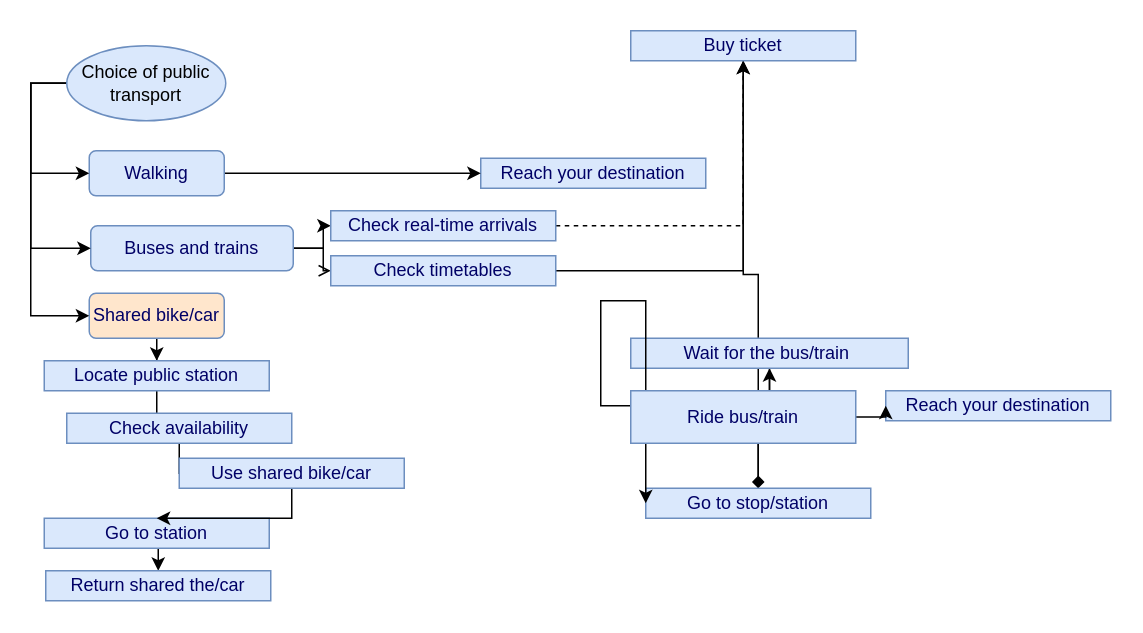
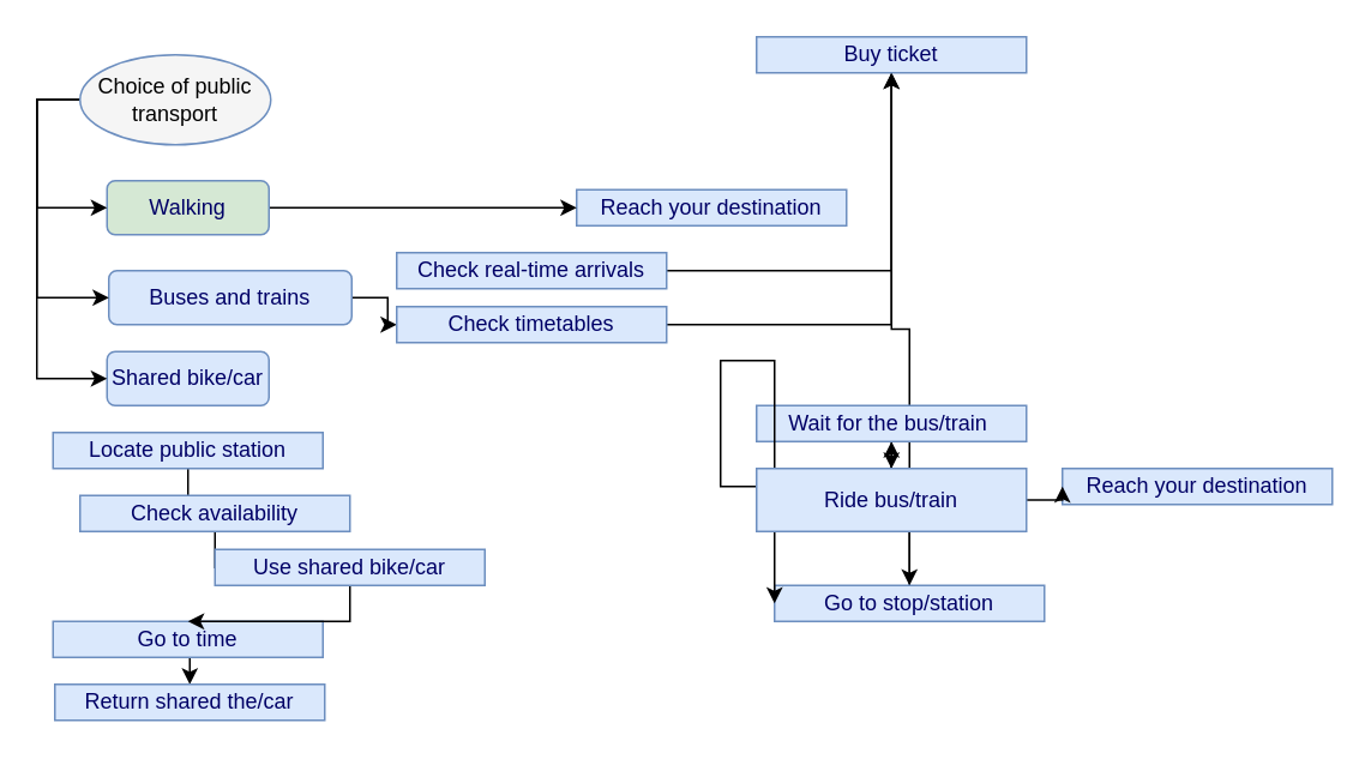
- <mxCell id="36" style="ellipse;whiteSpace=wrap;html=1;fillColor=#dae8fc;strokeColor=#6c8ebf;" value="Choice of public transport" parent="1" vertex="1"><mxGeometry as="geometry" width="106" x="44" y="30" height="50" /></mxCell>
+ <mxCell id="36" style="ellipse;whiteSpace=wrap;html=1;fillColor=#f5f5f5;strokeColor=#6c8ebf;" value="Choice of public transport" parent="1" vertex="1"><mxGeometry as="geometry" width="106" x="44" y="30" height="50" /></mxCell>
- <mxCell id="7" style="rounded=1;whiteSpace=wrap;html=1;fillColor=#dae8fc;strokeColor=#6c8ebf;fontColor=#000066;" value="Walking" parent="1" vertex="1"><mxGeometry as="geometry" width="90" x="59" y="100" height="30" /></mxCell>
+ <mxCell id="7" style="rounded=1;whiteSpace=wrap;html=1;fillColor=#d5e8d4;strokeColor=#6c8ebf;fontColor=#000066;" value="Walking" parent="1" vertex="1"><mxGeometry as="geometry" width="90" x="59" y="100" height="30" /></mxCell>
- <mxCell id="12" target="15" style="edgeStyle=orthogonalEdgeStyle;rounded=0;orthogonalLoop=1;jettySize=auto;html=1;fontColor=#000066;dashed=1;" parent="1" edge="1" source="13"><mxGeometry as="geometry" relative="1" /></mxCell>
+ <mxCell id="12" target="15" style="edgeStyle=orthogonalEdgeStyle;rounded=0;orthogonalLoop=1;jettySize=auto;html=1;fontColor=#000066;" parent="1" edge="1" source="13"><mxGeometry as="geometry" relative="1" /></mxCell>
- <mxCell id="2" target="13" style="edgeStyle=orthogonalEdgeStyle;rounded=0;orthogonalLoop=1;jettySize=auto;html=1;fontColor=#000066;" parent="1" edge="1" source="4"><mxGeometry as="geometry" relative="1" /></mxCell>
- <mxCell id="3" target="11" style="edgeStyle=orthogonalEdgeStyle;rounded=0;orthogonalLoop=1;jettySize=auto;html=1;fontColor=#000066;endArrow=open;" parent="1" edge="1" source="4"><mxGeometry as="geometry" relative="1" /></mxCell>
+ <mxCell id="3" target="11" style="edgeStyle=orthogonalEdgeStyle;rounded=0;orthogonalLoop=1;jettySize=auto;html=1;fontColor=#000066;" parent="1" edge="1" source="4"><mxGeometry as="geometry" relative="1" /></mxCell>
- <mxCell id="9" style="rounded=1;whiteSpace=wrap;html=1;fillColor=#ffe6cc;strokeColor=#6c8ebf;fontColor=#000066;" value="Shared bike/car" parent="1" vertex="1"><mxGeometry as="geometry" width="90" x="59" y="195" height="30" /></mxCell>
+ <mxCell id="9" style="rounded=1;whiteSpace=wrap;html=1;fillColor=#dae8fc;strokeColor=#6c8ebf;fontColor=#000066;" value="Shared bike/car" parent="1" vertex="1"><mxGeometry as="geometry" width="90" x="59" y="195" height="30" /></mxCell>
- <mxCell id="8" target="22" style="edgeStyle=orthogonalEdgeStyle;rounded=0;orthogonalLoop=1;jettySize=auto;html=1;fontColor=#000066;" parent="1" edge="1" source="9"><mxGeometry as="geometry" relative="1" /></mxCell>
- <mxCell id="14" target="17" style="edgeStyle=orthogonalEdgeStyle;rounded=0;orthogonalLoop=1;jettySize=auto;html=1;fontColor=#000066;endArrow=diamond;" parent="1" edge="1" source="15"><mxGeometry as="geometry" relative="1" /></mxCell>
+ <mxCell id="14" target="17" style="edgeStyle=orthogonalEdgeStyle;rounded=0;orthogonalLoop=1;jettySize=auto;html=1;fontColor=#000066;" parent="1" edge="1" source="15"><mxGeometry as="geometry" relative="1" /></mxCell>
- <mxCell id="19" style="text;html=1;strokeColor=#6c8ebf;fillColor=#dae8fc;align=center;verticalAlign=middle;whiteSpace=wrap;rounded=0;fontColor=#000066;" value="Wait for the bus/train&amp;nbsp;" parent="1" vertex="1"><mxGeometry x="420" y="225" as="geometry" width="185" height="20" /></mxCell>
+ <mxCell id="19" style="text;html=1;strokeColor=#6c8ebf;fillColor=#dae8fc;align=center;verticalAlign=middle;whiteSpace=wrap;rounded=0;fontColor=#000066;" value="Wait for the bus/train&amp;nbsp;" parent="1" vertex="1"><mxGeometry as="geometry" width="150" x="420" y="225" height="20" /></mxCell>
- <mxCell id="26" style="text;html=1;strokeColor=#6c8ebf;fillColor=#dae8fc;align=center;verticalAlign=middle;whiteSpace=wrap;rounded=0;fontColor=#000066;" value="Go to station" parent="1" vertex="1"><mxGeometry as="geometry" width="150" x="29" y="345" height="20" /></mxCell>
+ <mxCell id="26" style="text;html=1;strokeColor=#6c8ebf;fillColor=#dae8fc;align=center;verticalAlign=middle;whiteSpace=wrap;rounded=0;fontColor=#000066;" value="Go to time" parent="1" vertex="1"><mxGeometry as="geometry" width="150" x="29" y="345" height="20" /></mxCell>
